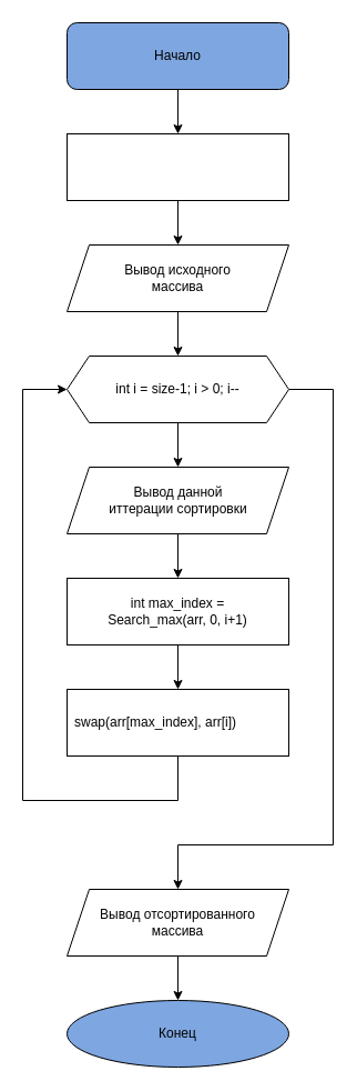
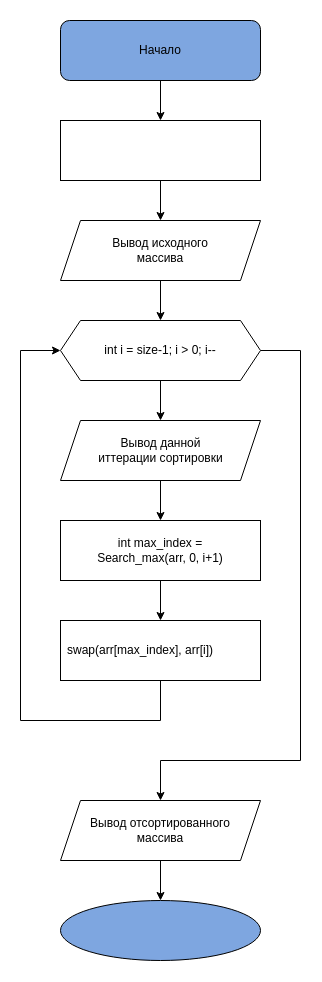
- <mxCell id="24" value="Конец" style="text;html=1;strokeColor=none;fillColor=none;align=center;verticalAlign=middle;whiteSpace=wrap;rounded=0;" vertex="1" parent="1"><mxGeometry x="130" y="915" width="60" height="30" as="geometry" /></mxCell>
